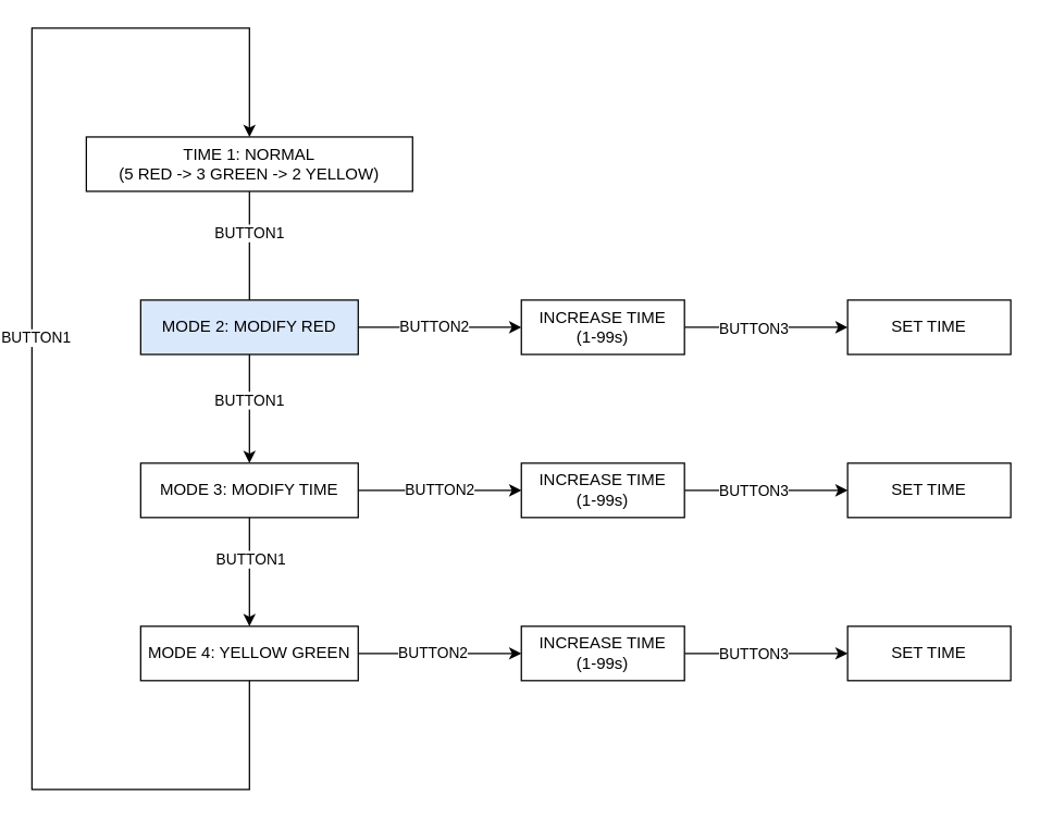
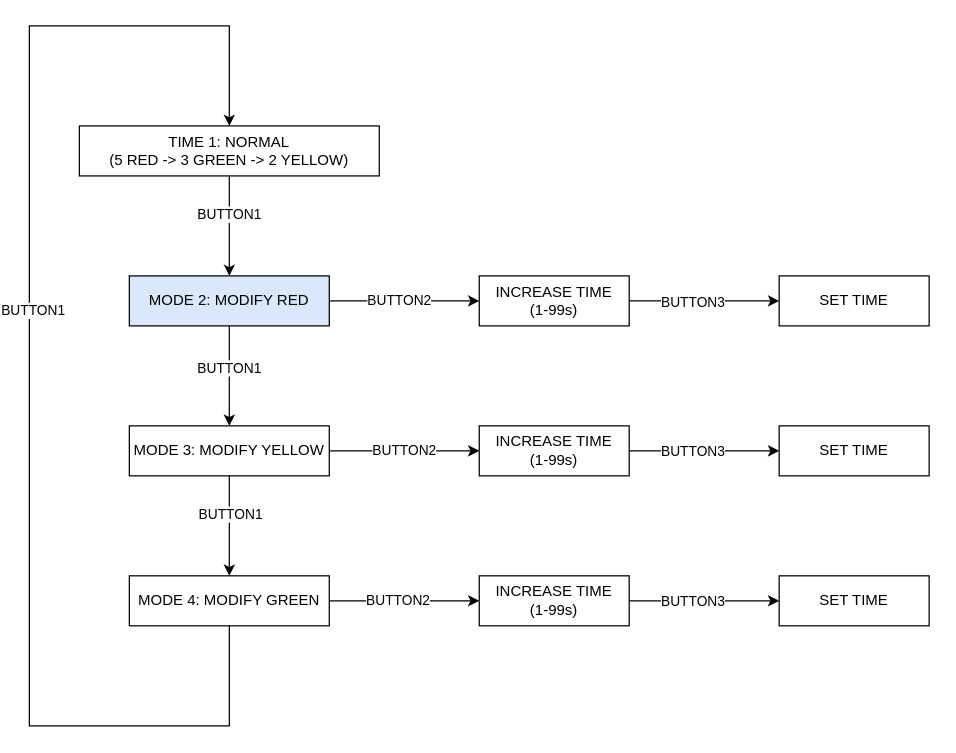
- <mxCell id="2" value="" style="edgeStyle=orthogonalEdgeStyle;rounded=0;orthogonalLoop=1;jettySize=auto;html=1;endArrow=none;" parent="1" source="4" target="9" edge="1"><mxGeometry relative="1" as="geometry" /></mxCell>
+ <mxCell id="2" value="" style="edgeStyle=orthogonalEdgeStyle;rounded=0;orthogonalLoop=1;jettySize=auto;html=1;" parent="1" source="4" target="9" edge="1"><mxGeometry relative="1" as="geometry" /></mxCell>
- <mxCell id="19" value="MODE 3: MODIFY TIME" style="whiteSpace=wrap;html=1;" parent="1" vertex="1"><mxGeometry x="100" y="340" width="160" height="40" as="geometry" /></mxCell>
+ <mxCell id="19" value="MODE 3: MODIFY YELLOW" style="whiteSpace=wrap;html=1;" parent="1" vertex="1"><mxGeometry x="100" y="340" width="160" height="40" as="geometry" /></mxCell>
- <mxCell id="14" value="MODE 4: YELLOW GREEN" style="whiteSpace=wrap;html=1;" parent="1" vertex="1"><mxGeometry x="100" y="460" width="160" height="40" as="geometry" /></mxCell>
+ <mxCell id="14" value="MODE 4: MODIFY GREEN" style="whiteSpace=wrap;html=1;" parent="1" vertex="1"><mxGeometry x="100" y="460" width="160" height="40" as="geometry" /></mxCell>
